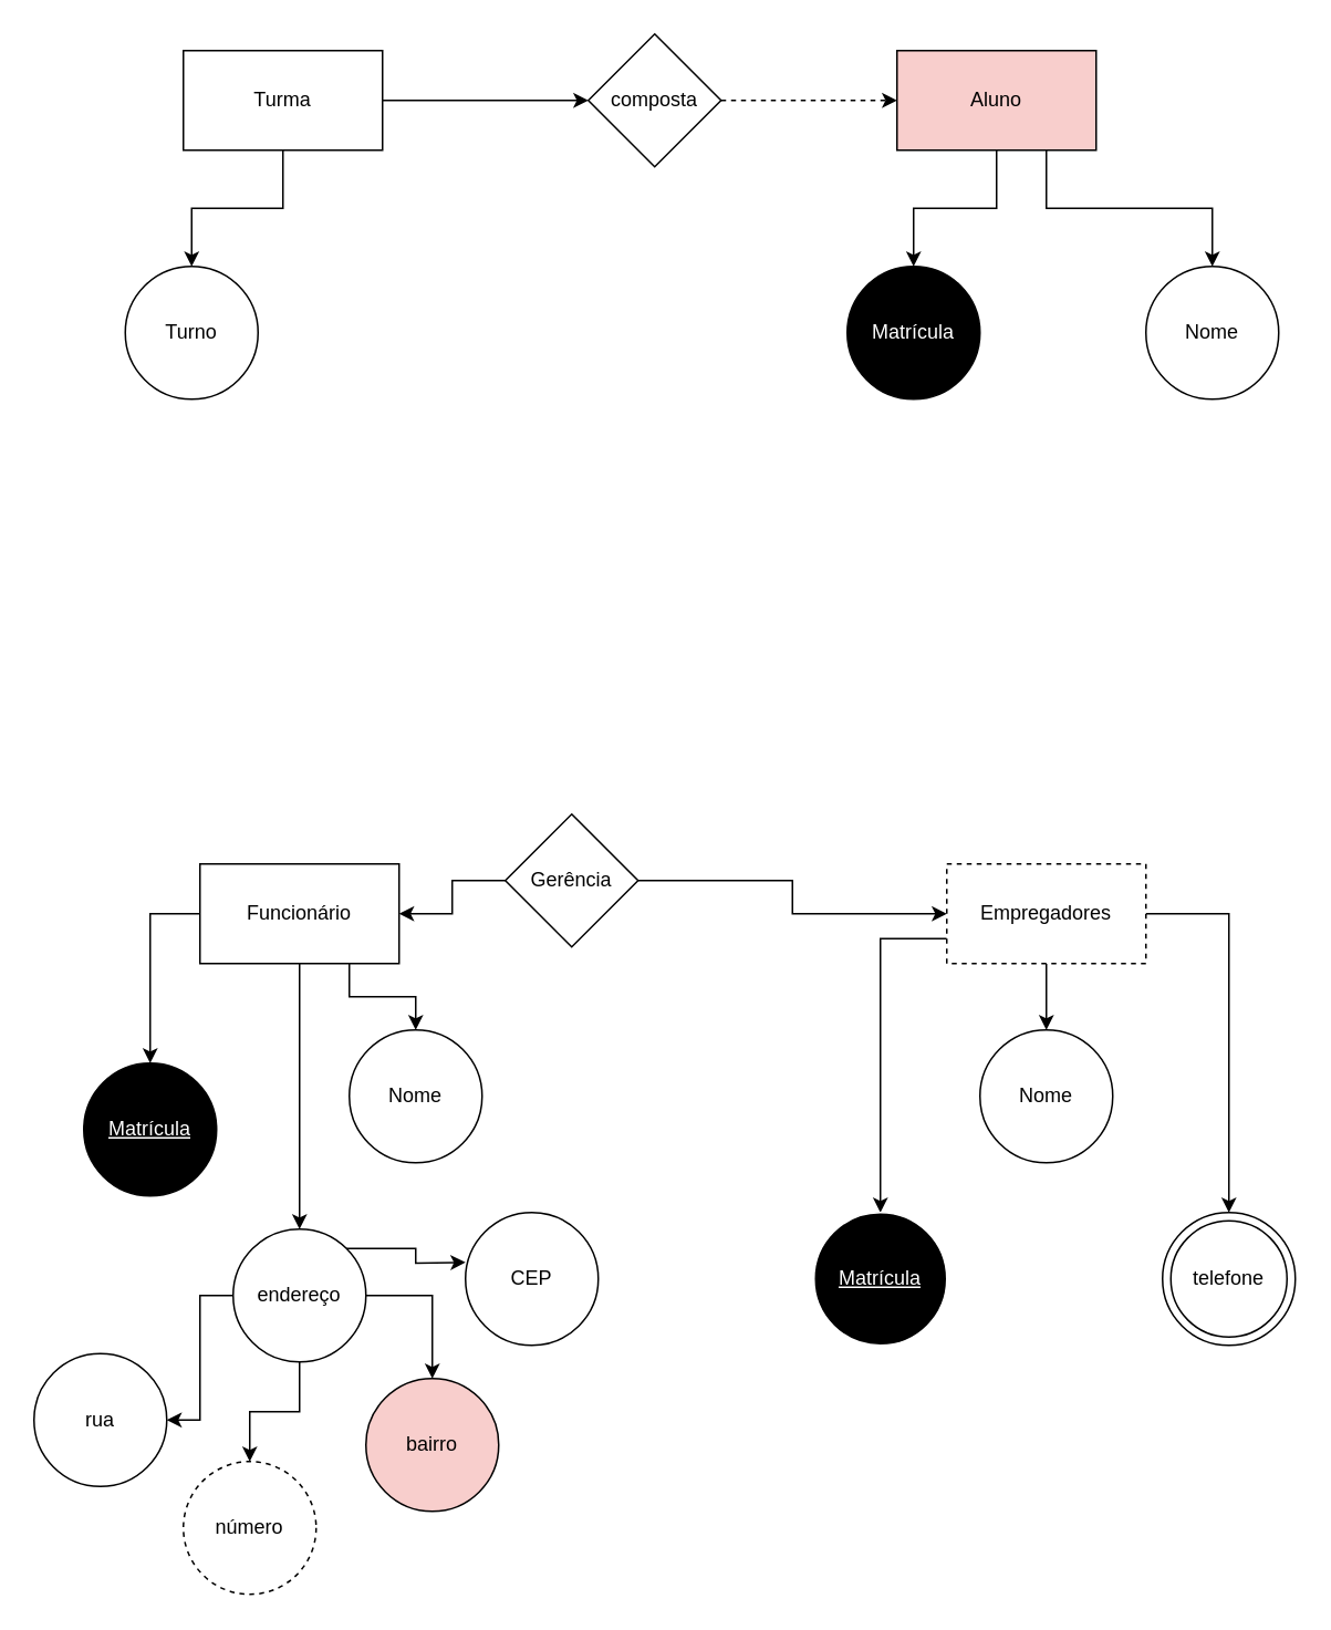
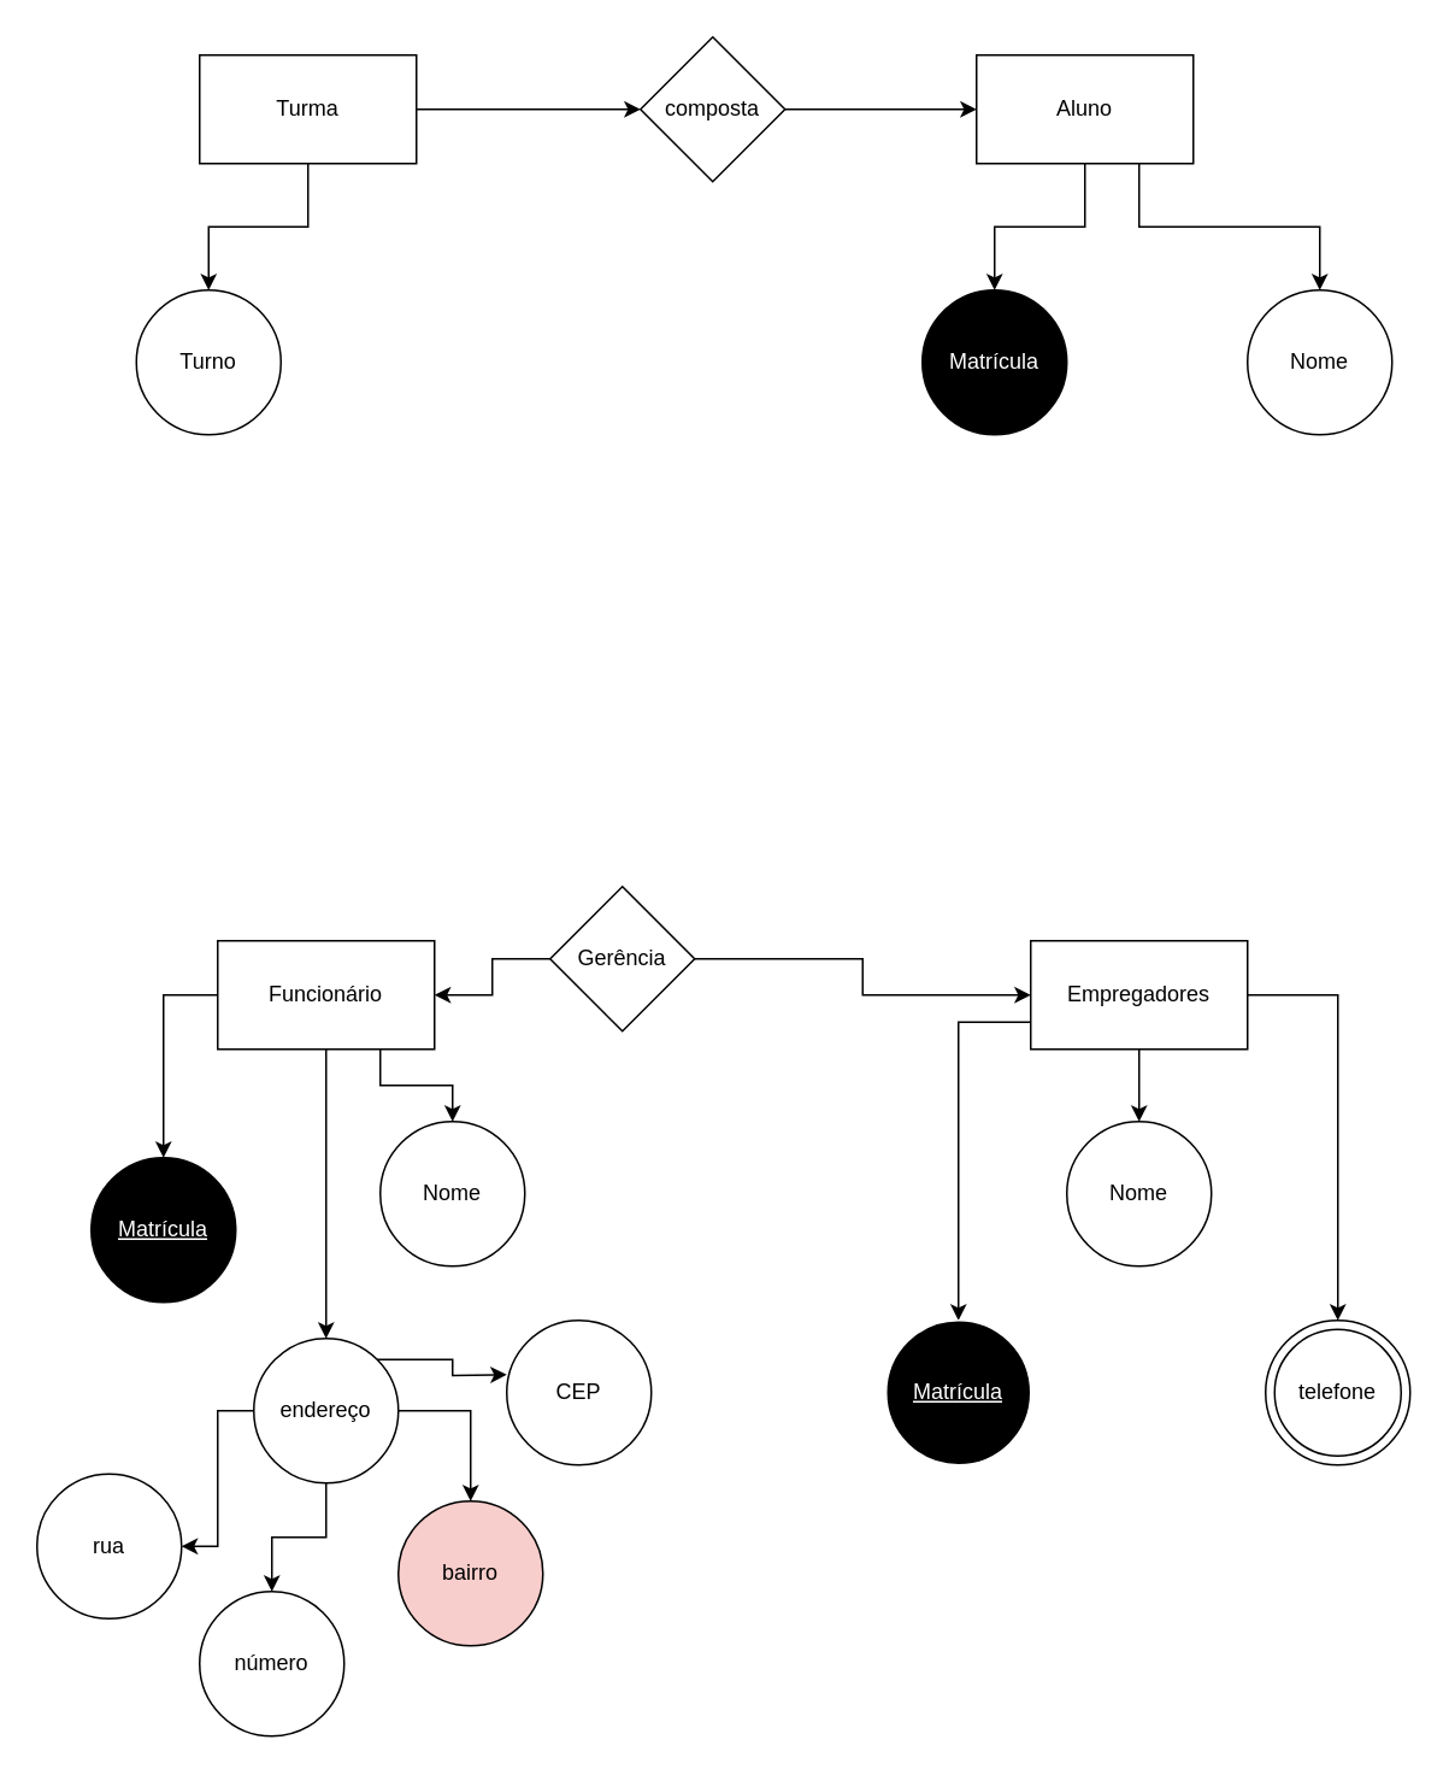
- <mxCell id="5" value="" style="edgeStyle=orthogonalEdgeStyle;rounded=0;orthogonalLoop=1;jettySize=auto;html=1;dashed=1;" parent="1" source="6" target="9" edge="1"><mxGeometry relative="1" as="geometry" /></mxCell>
+ <mxCell id="5" value="" style="edgeStyle=orthogonalEdgeStyle;rounded=0;orthogonalLoop=1;jettySize=auto;html=1;" parent="1" source="6" target="9" edge="1"><mxGeometry relative="1" as="geometry" /></mxCell>
- <mxCell id="9" value="Aluno" style="whiteSpace=wrap;html=1;rounded=0;fillColor=#f8cecc;" parent="1" vertex="1"><mxGeometry x="540" y="30" width="120" height="60" as="geometry" /></mxCell>
+ <mxCell id="9" value="Aluno" style="whiteSpace=wrap;html=1;rounded=0;" parent="1" vertex="1"><mxGeometry x="540" y="30" width="120" height="60" as="geometry" /></mxCell>
- <mxCell id="34" value="&lt;font color=&quot;#000000&quot;&gt;Empregadores&lt;/font&gt;" style="whiteSpace=wrap;html=1;fillColor=#FFFFFF;fontColor=#FFFFFF;dashed=1;" vertex="1" parent="1"><mxGeometry x="570" y="520" width="120" height="60" as="geometry" /></mxCell>
+ <mxCell id="34" value="&lt;font color=&quot;#000000&quot;&gt;Empregadores&lt;/font&gt;" style="whiteSpace=wrap;html=1;fillColor=#FFFFFF;fontColor=#FFFFFF;" vertex="1" parent="1"><mxGeometry x="570" y="520" width="120" height="60" as="geometry" /></mxCell>
- <mxCell id="29" value="número" style="ellipse;whiteSpace=wrap;html=1;aspect=fixed;fontColor=#000000;fillColor=#FFFFFF;dashed=1;" vertex="1" parent="1"><mxGeometry x="110" y="880" width="80" height="80" as="geometry" /></mxCell>
+ <mxCell id="29" value="número" style="ellipse;whiteSpace=wrap;html=1;aspect=fixed;fontColor=#000000;fillColor=#FFFFFF;" vertex="1" parent="1"><mxGeometry x="110" y="880" width="80" height="80" as="geometry" /></mxCell>
